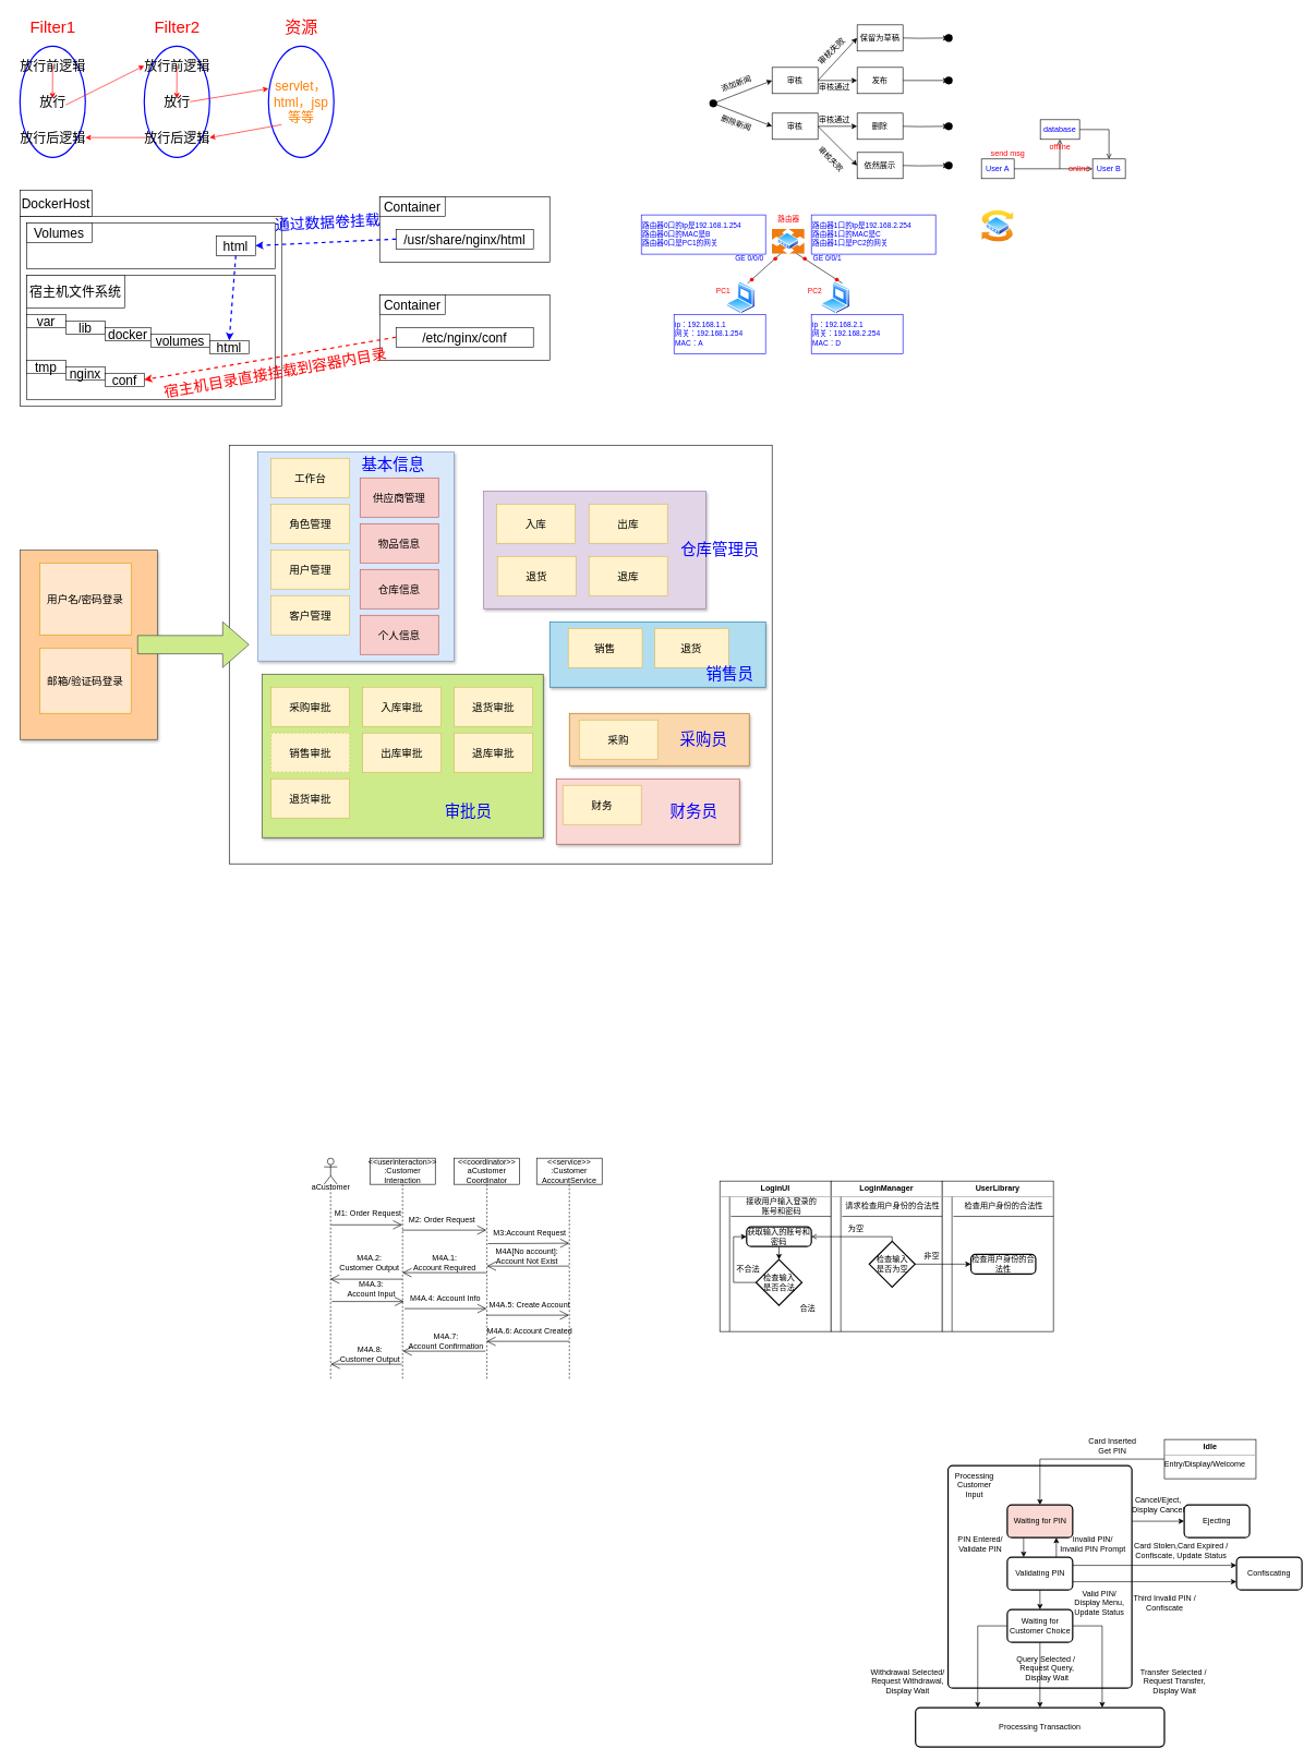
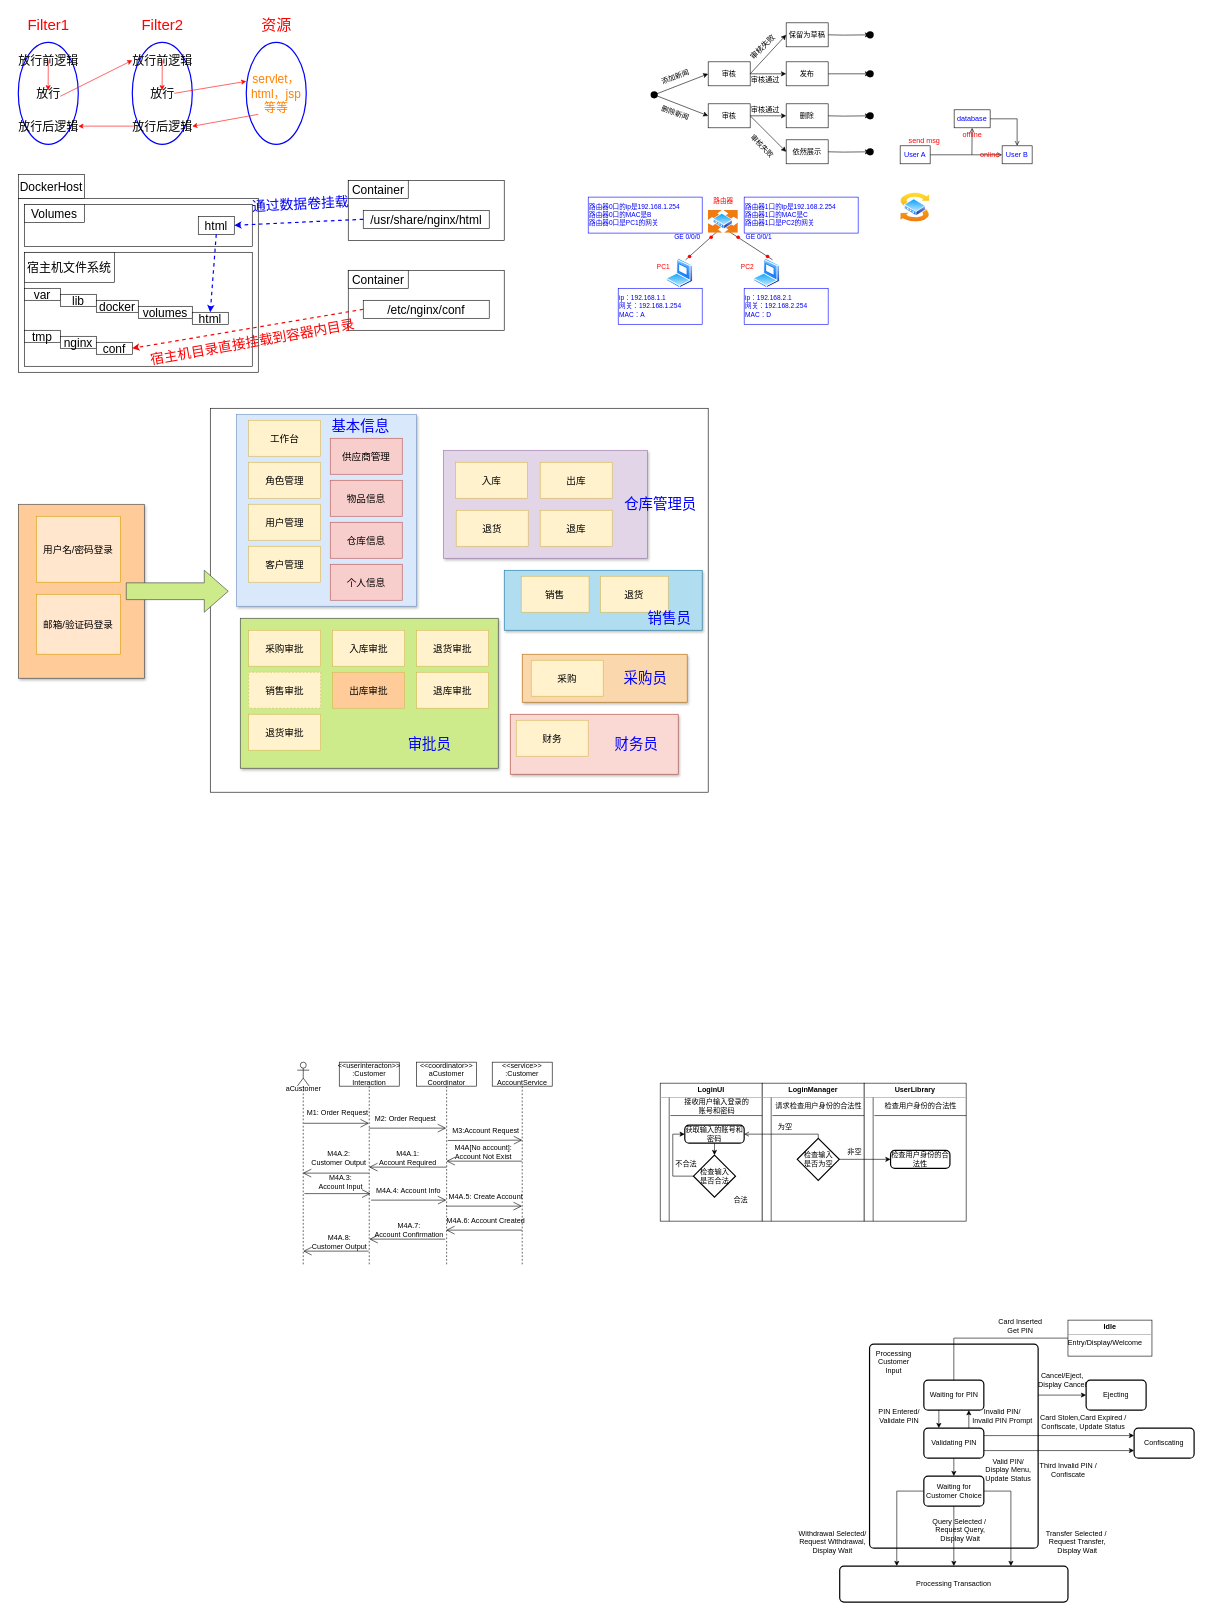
- <mxCell id="85" value="出库审批" style="rounded=0;whiteSpace=wrap;html=1;fillColor=#fff2cc;strokeColor=#d6b656;fontSize=16;" parent="1" vertex="1"><mxGeometry x="554" y="1120" width="120" height="60" as="geometry" /></mxCell>
+ <mxCell id="85" value="出库审批" style="rounded=0;whiteSpace=wrap;html=1;fillColor=#ffcc99;strokeColor=#d6b656;fontSize=16;" parent="1" vertex="1"><mxGeometry x="554" y="1120" width="120" height="60" as="geometry" /></mxCell>
- <mxCell id="226" style="edgeStyle=orthogonalEdgeStyle;rounded=0;orthogonalLoop=1;jettySize=auto;html=1;exitX=0;exitY=0.5;exitDx=0;exitDy=0;entryX=0.5;entryY=0;entryDx=0;entryDy=0;" parent="1" source="204" target="209" edge="1"><mxGeometry relative="1" as="geometry" /></mxCell>
+ <mxCell id="226" style="edgeStyle=orthogonalEdgeStyle;rounded=0;orthogonalLoop=1;jettySize=auto;html=1;exitX=0;exitY=0.5;exitDx=0;exitDy=0;entryX=0.5;entryY=0;entryDx=0;entryDy=0;endArrow=none;" parent="1" source="204" target="209" edge="1"><mxGeometry relative="1" as="geometry" /></mxCell>
- <mxCell id="209" value="Waiting for PIN" style="rounded=1;whiteSpace=wrap;html=1;absoluteArcSize=1;arcSize=14;strokeWidth=2;fillColor=#fad9d5;" parent="1" vertex="1"><mxGeometry x="1539.5" y="2300" width="100" height="50" as="geometry" /></mxCell>
+ <mxCell id="209" value="Waiting for PIN" style="rounded=1;whiteSpace=wrap;html=1;absoluteArcSize=1;arcSize=14;strokeWidth=2;" parent="1" vertex="1"><mxGeometry x="1539.5" y="2300" width="100" height="50" as="geometry" /></mxCell>
